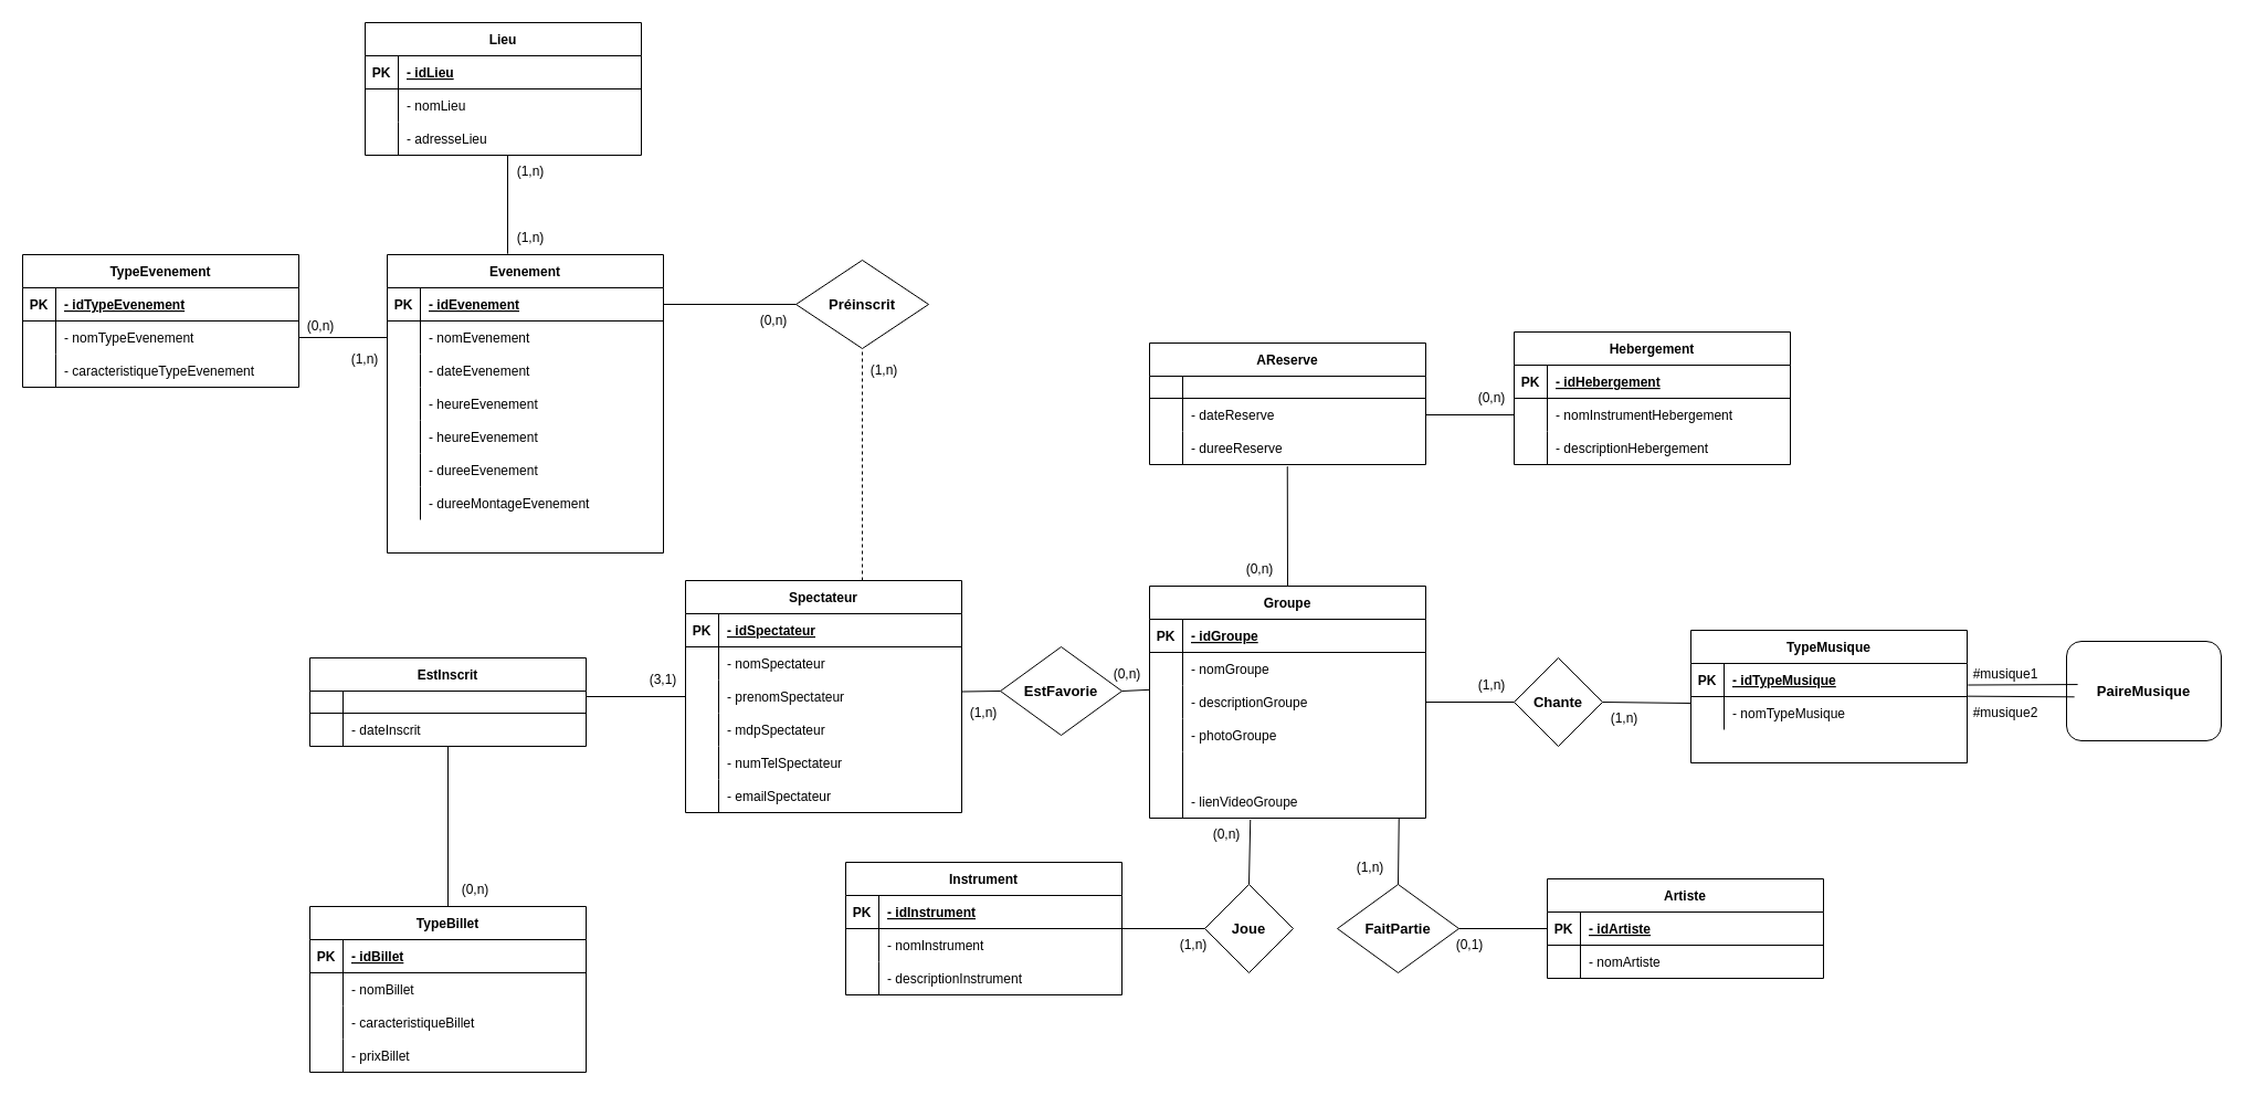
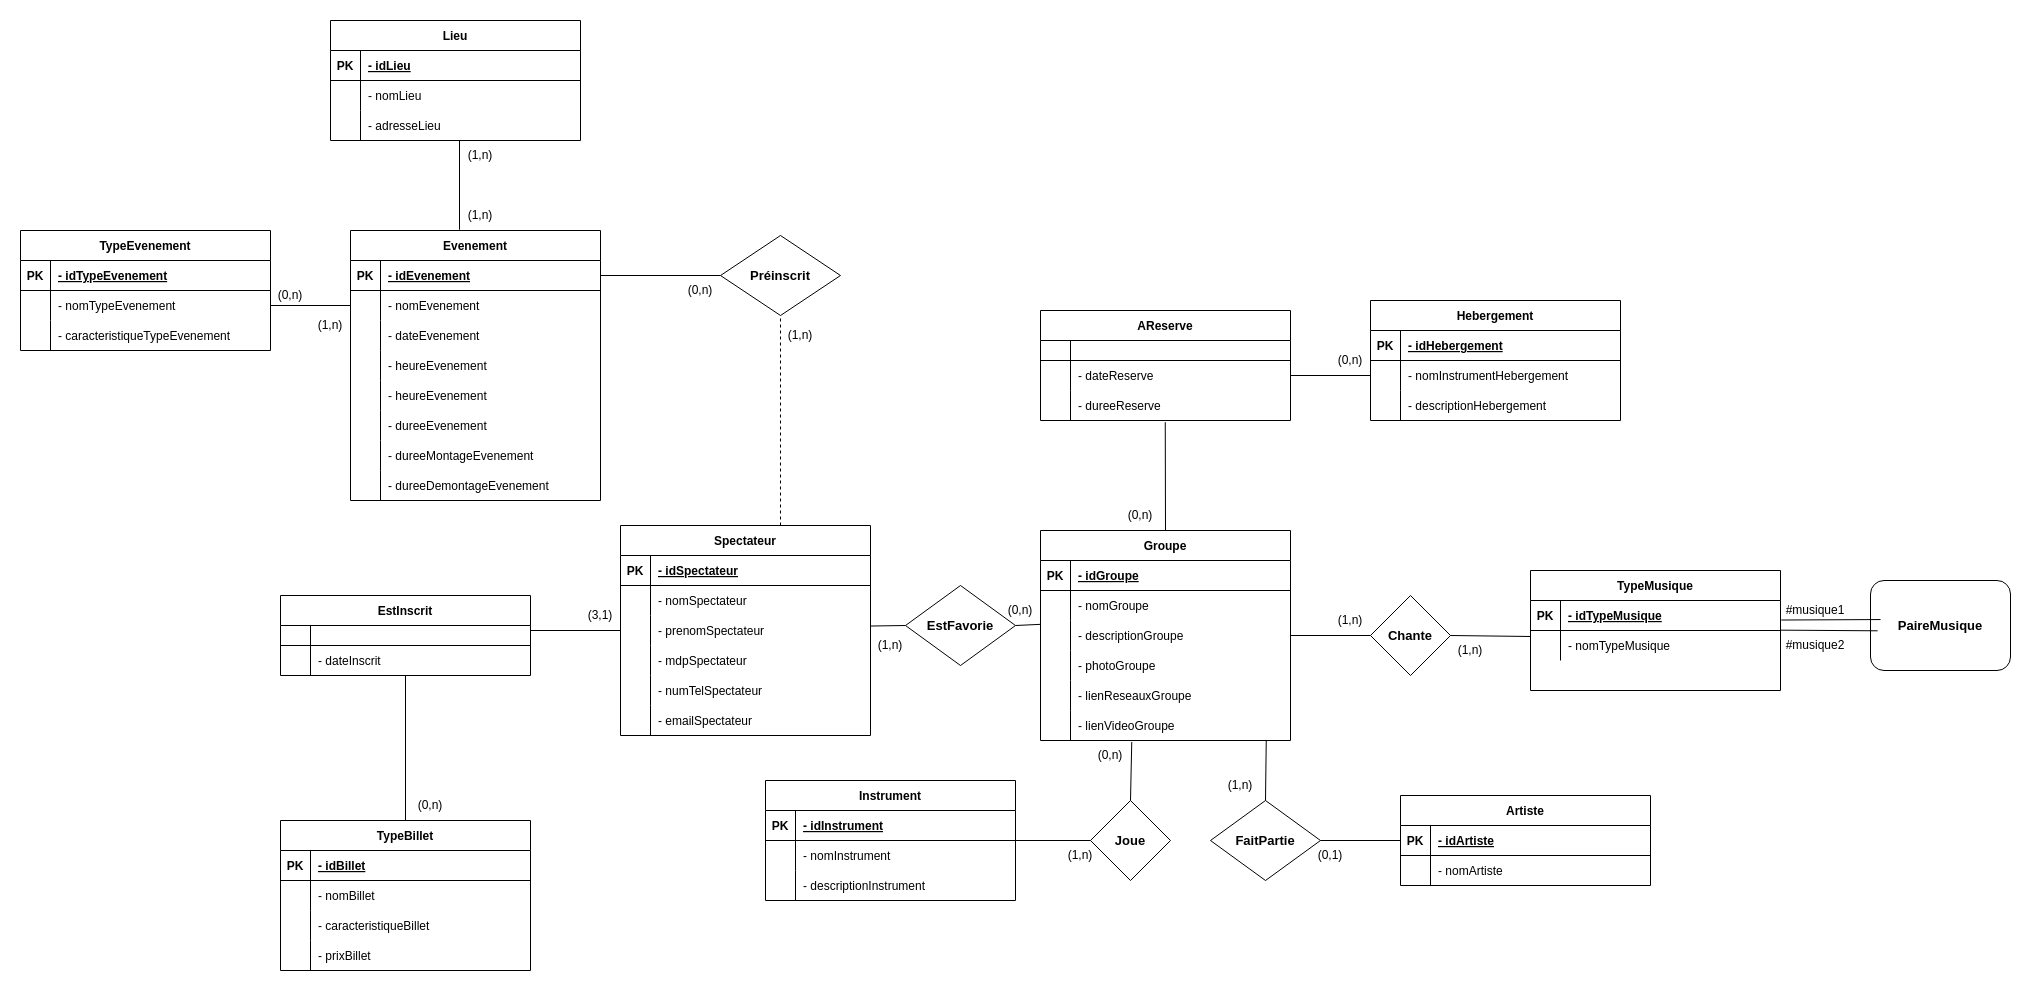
+ <mxCell id="75" value="- dureeDemontageEvenement" style="shape=partialRectangle;overflow=hidden;connectable=0;fillColor=none;top=0;left=0;bottom=0;right=0;align=left;spacingLeft=6;" parent="73" vertex="1"><mxGeometry x="30" width="220" height="30" as="geometry"><mxRectangle width="220" height="30" as="alternateBounds" /></mxGeometry></mxCell>
+ <mxCell id="108" value="- lienReseauxGroupe" style="shape=partialRectangle;overflow=hidden;connectable=0;fillColor=none;top=0;left=0;bottom=0;right=0;align=left;spacingLeft=6;" parent="106" vertex="1"><mxGeometry x="30" width="220" height="30" as="geometry"><mxRectangle width="220" height="30" as="alternateBounds" /></mxGeometry></mxCell>
